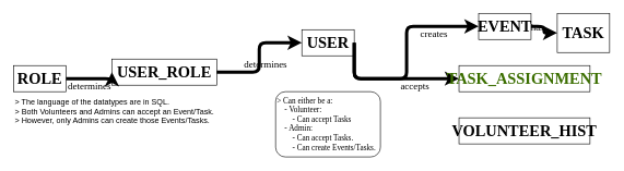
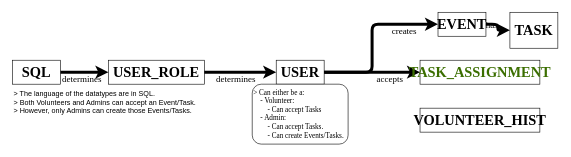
- <mxCell id="3" value="USER" style="whiteSpace=wrap;fillColor=none;fontFamily=Calibri;fontColor=light-dark(#000000,#0038FF);fontSize=24;fontStyle=1;align=center;labelBorderColor=none;" parent="1" vertex="1"><mxGeometry x="460" y="45" width="80" height="40" as="geometry" /></mxCell>
+ <mxCell id="3" value="USER" style="whiteSpace=wrap;fillColor=none;fontFamily=Calibri;fontColor=light-dark(#000000,#0038FF);fontSize=24;fontStyle=1;align=center;labelBorderColor=none;" parent="1" vertex="1"><mxGeometry x="460" y="100" width="80" height="40" as="geometry" /></mxCell>
- <mxCell id="13" value="USER_ROLE" style="whiteSpace=wrap;fillColor=none;fontFamily=Calibri;fontColor=light-dark(#000000,#FF00FF);fontSize=24;fontStyle=1;align=center;labelBorderColor=none;" vertex="1" parent="1"><mxGeometry x="170" y="90" width="160" height="40" as="geometry" /></mxCell>
+ <mxCell id="13" value="USER_ROLE" style="whiteSpace=wrap;fillColor=none;fontFamily=Calibri;fontColor=light-dark(#000000,#FF00FF);fontSize=24;fontStyle=1;align=center;labelBorderColor=none;" vertex="1" parent="1"><mxGeometry x="180" y="100" width="160" height="40" as="geometry" /></mxCell>
- <mxCell id="12" value="ROLE" style="whiteSpace=wrap;fillColor=none;fontFamily=Calibri;fontColor=light-dark(#000000,#D89EFF);fontSize=24;fontStyle=1;align=center;labelBorderColor=none;" vertex="1" parent="1"><mxGeometry x="20" y="100" width="80" height="40" as="geometry" /></mxCell>
+ <mxCell id="12" value="SQL" style="whiteSpace=wrap;fillColor=none;fontFamily=Calibri;fontColor=light-dark(#000000,#D89EFF);fontSize=24;fontStyle=1;align=center;labelBorderColor=none;" vertex="1" parent="1"><mxGeometry x="20" y="100" width="80" height="40" as="geometry" /></mxCell>
